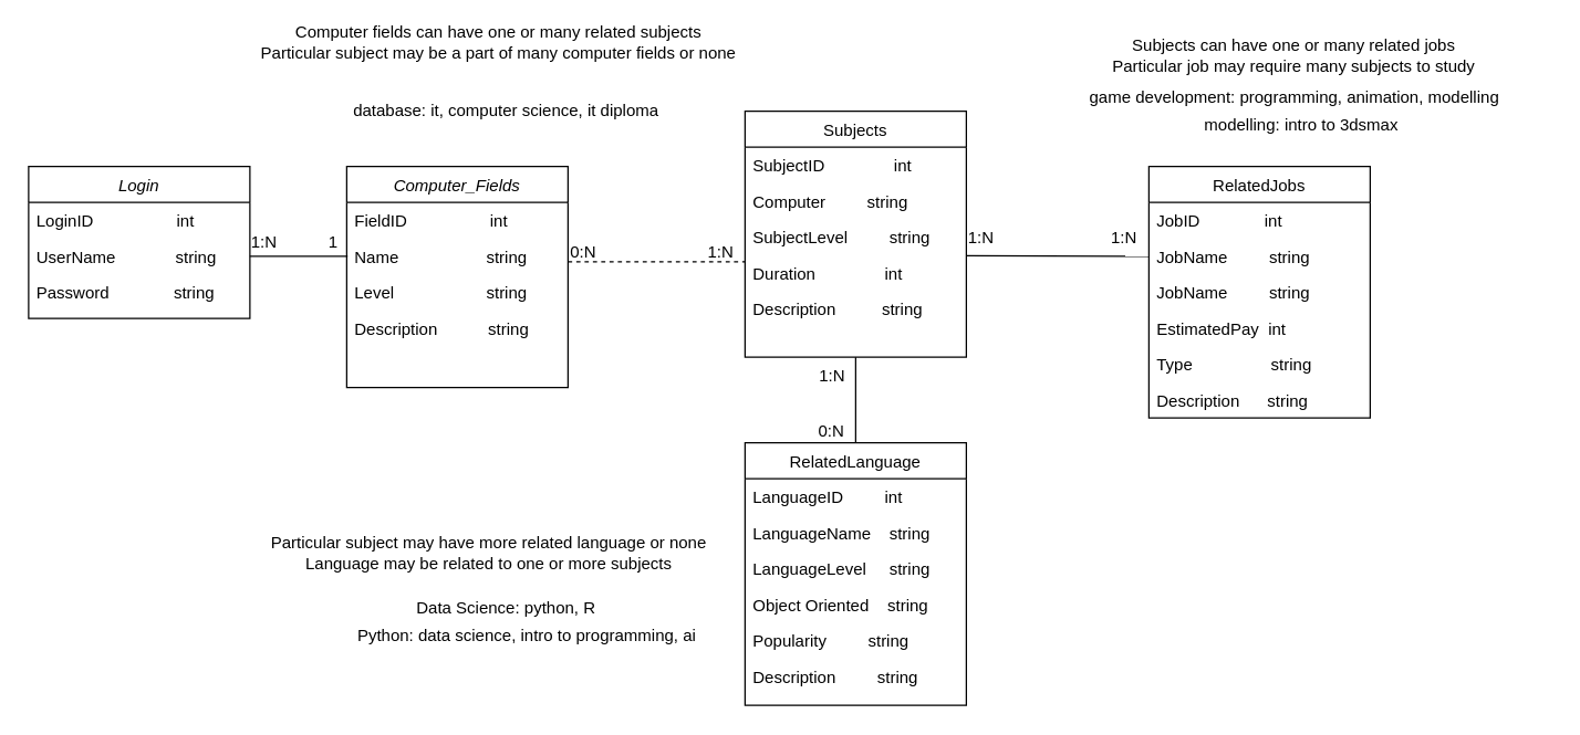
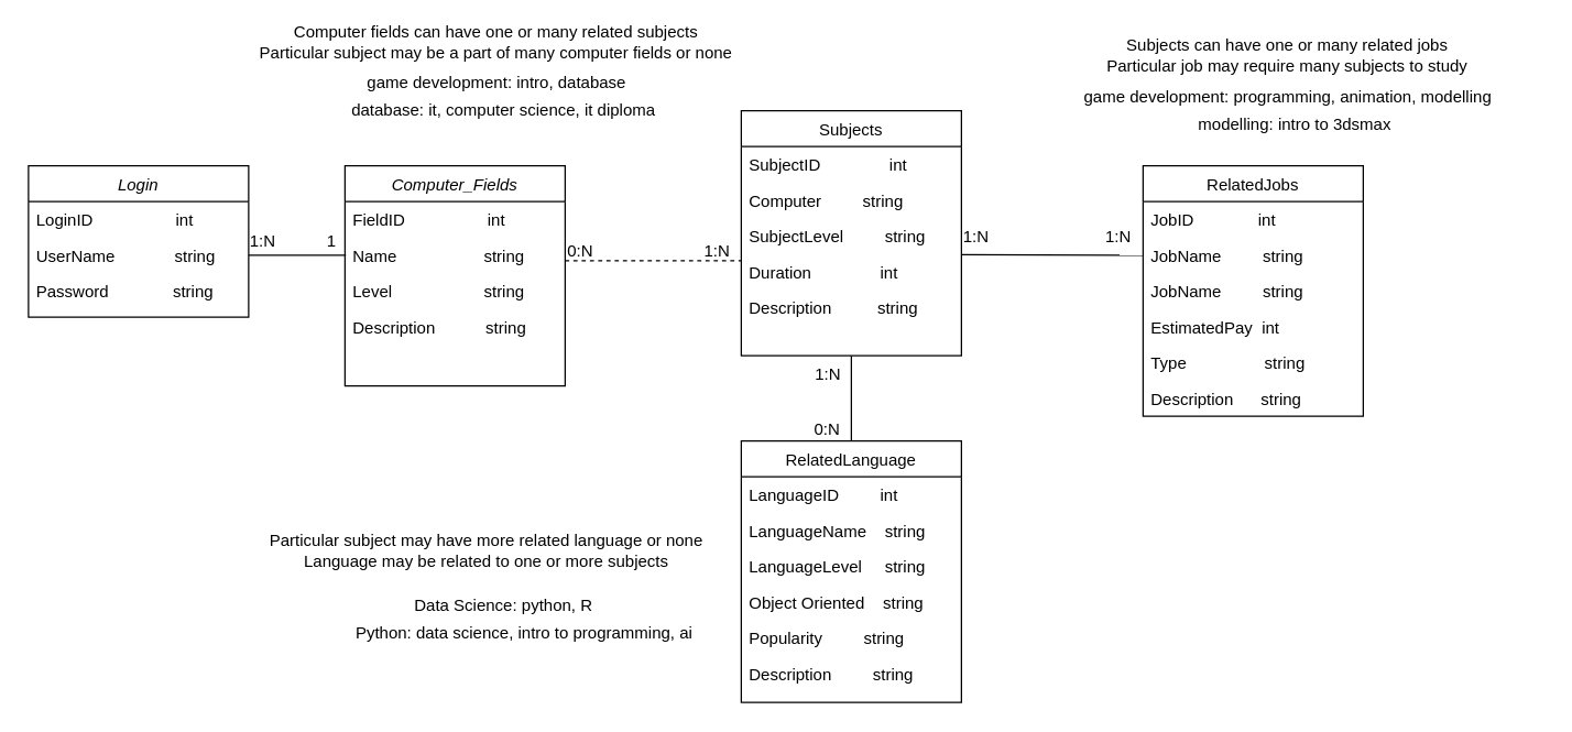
+ <mxCell id="47" value="game development: intro, database" style="text;html=1;align=center;verticalAlign=middle;resizable=0;points=[];autosize=1;" vertex="1" parent="1"><mxGeometry x="260" y="50" width="200" height="20" as="geometry" /></mxCell>
